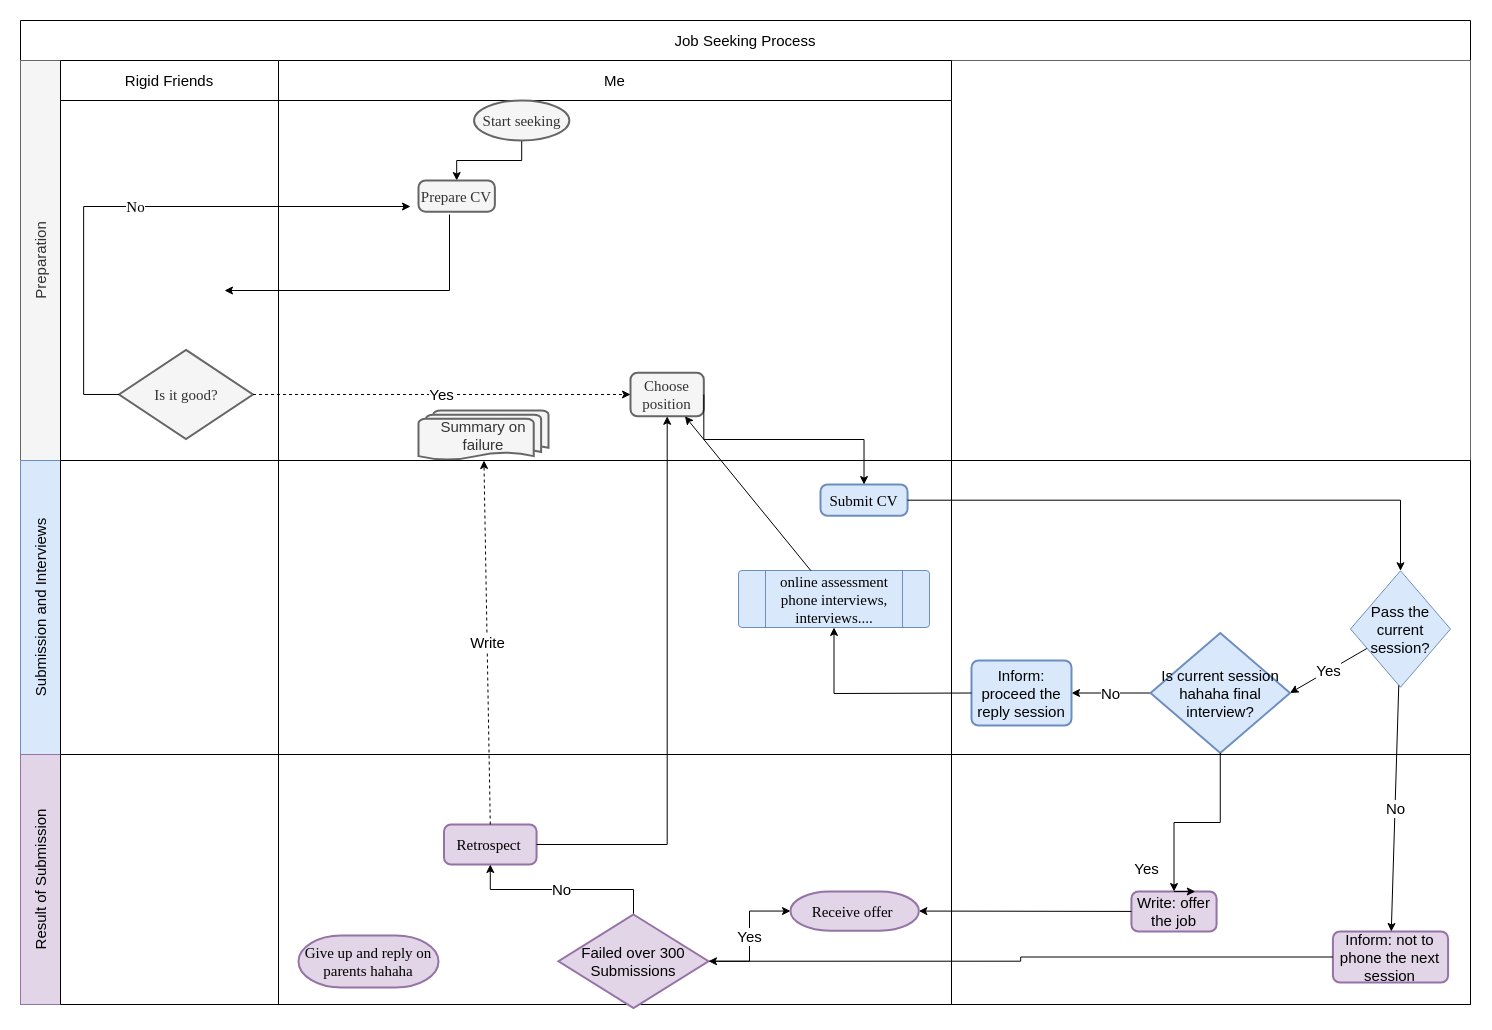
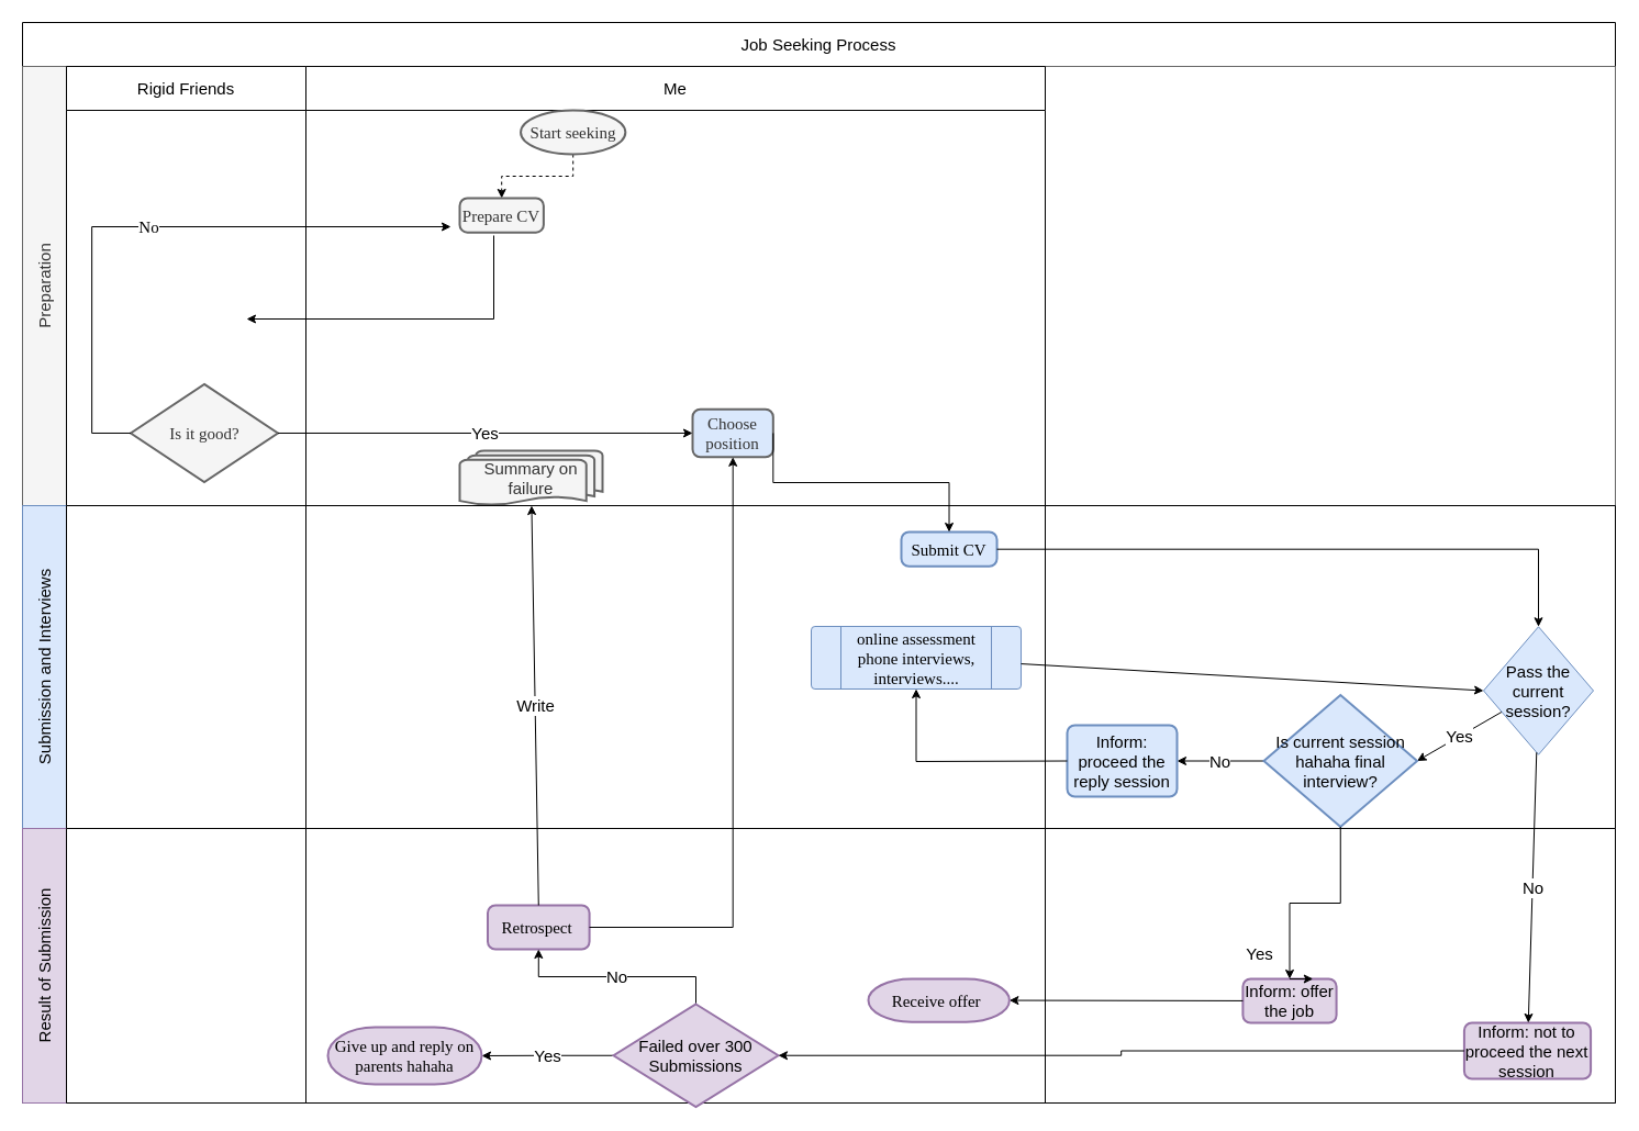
- <mxCell id="7" style="edgeStyle=orthogonalEdgeStyle;rounded=0;orthogonalLoop=1;jettySize=auto;html=1;entryX=0.5;entryY=0;entryDx=0;entryDy=0;fontSize=15;fontFamily=Georgia;" parent="6" source="8" target="9" edge="1"><mxGeometry relative="1" as="geometry" /></mxCell>
+ <mxCell id="7" style="edgeStyle=orthogonalEdgeStyle;rounded=0;orthogonalLoop=1;jettySize=auto;html=1;entryX=0.5;entryY=0;entryDx=0;entryDy=0;fontSize=15;fontFamily=Georgia;dashed=1;" parent="6" source="8" target="9" edge="1"><mxGeometry relative="1" as="geometry" /></mxCell>
- <mxCell id="14" value="Yes" style="edgeStyle=elbowEdgeStyle;rounded=0;orthogonalLoop=1;jettySize=auto;html=1;fontSize=15;entryX=0;entryY=0.5;entryDx=0;entryDy=0;exitX=1;exitY=0.5;exitDx=0;exitDy=0;exitPerimeter=0;dashed=1;" parent="3" source="5" target="10" edge="1"><mxGeometry relative="1" as="geometry"><mxPoint x="627.53" y="339.29" as="targetPoint" /><Array as="points"><mxPoint x="567.53" y="339.29" /><mxPoint x="507.53" y="339.29" /></Array><mxPoint x="120.0" y="339.29" as="sourcePoint" /></mxGeometry></mxCell>
+ <mxCell id="14" value="Yes" style="edgeStyle=elbowEdgeStyle;rounded=0;orthogonalLoop=1;jettySize=auto;html=1;fontSize=15;entryX=0;entryY=0.5;entryDx=0;entryDy=0;exitX=1;exitY=0.5;exitDx=0;exitDy=0;exitPerimeter=0;" parent="3" source="5" target="10" edge="1"><mxGeometry relative="1" as="geometry"><mxPoint x="627.53" y="339.29" as="targetPoint" /><Array as="points"><mxPoint x="567.53" y="339.29" /><mxPoint x="507.53" y="339.29" /></Array><mxPoint x="120.0" y="339.29" as="sourcePoint" /></mxGeometry></mxCell>
- <mxCell id="10" value="Choose position" style="rounded=1;whiteSpace=wrap;html=1;absoluteArcSize=1;arcSize=14;strokeWidth=2;fontSize=15;fontFamily=Georgia;fillColor=#f5f5f5;strokeColor=#666666;fontColor=#333333;" parent="6" vertex="1"><mxGeometry x="351.997" y="312.147" width="73.324" height="43.654" as="geometry" /></mxCell>
+ <mxCell id="10" value="Choose position" style="rounded=1;whiteSpace=wrap;html=1;absoluteArcSize=1;arcSize=14;strokeWidth=2;fontSize=15;fontFamily=Georgia;fillColor=#dae8fc;strokeColor=#666666;fontColor=#333333;" parent="6" vertex="1"><mxGeometry x="351.997" y="312.147" width="73.324" height="43.654" as="geometry" /></mxCell>
- <mxCell id="27" style="edgeStyle=none;rounded=0;orthogonalLoop=1;jettySize=auto;html=1;fontSize=15;" parent="15" source="20" edge="1" target="10"><mxGeometry relative="1" as="geometry"><mxPoint x="1220" y="121" as="targetPoint" /></mxGeometry></mxCell>
+ <mxCell id="27" style="edgeStyle=none;rounded=0;orthogonalLoop=1;jettySize=auto;html=1;fontSize=15;entryX=0;entryY=0.5;entryDx=0;entryDy=0;" parent="15" source="20" edge="1" target="24"><mxGeometry relative="1" as="geometry"><mxPoint x="1220" y="121" as="targetPoint" /></mxGeometry></mxCell>
- <mxCell id="47" value="Write" style="edgeStyle=none;rounded=0;orthogonalLoop=1;jettySize=auto;html=1;exitX=0.5;exitY=0;exitDx=0;exitDy=0;fontSize=15;dashed=1;" parent="2" source="33" target="11" edge="1"><mxGeometry relative="1" as="geometry"><mxPoint x="596.534" y="683.097" as="sourcePoint" /></mxGeometry></mxCell>
+ <mxCell id="47" value="Write" style="edgeStyle=none;rounded=0;orthogonalLoop=1;jettySize=auto;html=1;exitX=0.5;exitY=0;exitDx=0;exitDy=0;fontSize=15;" parent="2" source="33" target="11" edge="1"><mxGeometry relative="1" as="geometry"><mxPoint x="596.534" y="683.097" as="sourcePoint" /></mxGeometry></mxCell>
- <mxCell id="41" value="Write: offer the job" style="rounded=1;whiteSpace=wrap;html=1;absoluteArcSize=1;arcSize=14;strokeWidth=2;fontSize=15;fillColor=#e1d5e7;strokeColor=#9673a6;" parent="39" vertex="1"><mxGeometry x="179.92" y="137.0" width="85.16" height="40" as="geometry" /></mxCell>
+ <mxCell id="41" value="Inform: offer the job" style="rounded=1;whiteSpace=wrap;html=1;absoluteArcSize=1;arcSize=14;strokeWidth=2;fontSize=15;fillColor=#e1d5e7;strokeColor=#9673a6;" parent="39" vertex="1"><mxGeometry x="179.92" y="137.0" width="85.16" height="40" as="geometry" /></mxCell>
- <mxCell id="35" value="Yes" style="edgeStyle=elbowEdgeStyle;rounded=0;orthogonalLoop=1;jettySize=auto;html=1;fontSize=15;" parent="32" source="38" target="36" edge="1"><mxGeometry relative="1" as="geometry" /></mxCell>
+ <mxCell id="35" value="Yes" style="edgeStyle=elbowEdgeStyle;rounded=0;orthogonalLoop=1;jettySize=auto;html=1;entryX=1;entryY=0.5;entryDx=0;entryDy=0;entryPerimeter=0;fontSize=15;" parent="32" source="38" target="37" edge="1"><mxGeometry relative="1" as="geometry" /></mxCell>
- <mxCell id="43" value="Inform: not to phone the next session" style="rounded=1;whiteSpace=wrap;html=1;absoluteArcSize=1;arcSize=14;strokeWidth=2;fontSize=15;fillColor=#e1d5e7;strokeColor=#9673a6;" parent="39" vertex="1"><mxGeometry x="381.42" y="177" width="115.16" height="51" as="geometry" /></mxCell>
+ <mxCell id="43" value="Inform: not to proceed the next session" style="rounded=1;whiteSpace=wrap;html=1;absoluteArcSize=1;arcSize=14;strokeWidth=2;fontSize=15;fillColor=#e1d5e7;strokeColor=#9673a6;" parent="39" vertex="1"><mxGeometry x="381.42" y="177" width="115.16" height="51" as="geometry" /></mxCell>
